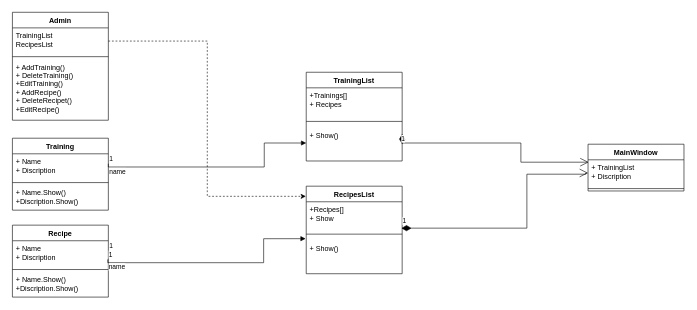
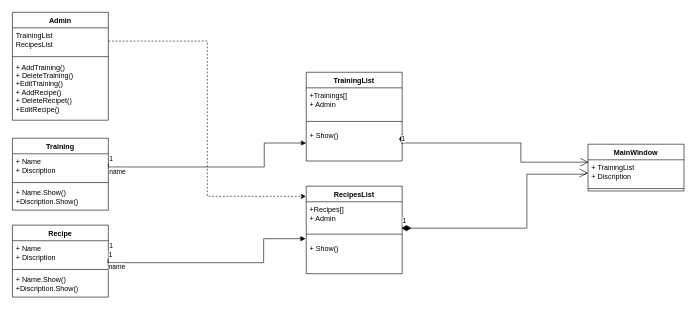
- <mxCell id="11" value="+Trainings[]&#10;+ Recipes" style="text;strokeColor=none;fillColor=none;align=left;verticalAlign=top;spacingLeft=4;spacingRight=4;overflow=hidden;rotatable=0;points=[[0,0.5],[1,0.5]];portConstraint=eastwest;" parent="10" vertex="1"><mxGeometry y="26" width="160" height="46" as="geometry" /></mxCell>
+ <mxCell id="11" value="+Trainings[]&#10;+ Admin" style="text;strokeColor=none;fillColor=none;align=left;verticalAlign=top;spacingLeft=4;spacingRight=4;overflow=hidden;rotatable=0;points=[[0,0.5],[1,0.5]];portConstraint=eastwest;" parent="10" vertex="1"><mxGeometry y="26" width="160" height="46" as="geometry" /></mxCell>
- <mxCell id="26" value="+Recipes[]&#10;+ Show" style="text;strokeColor=none;fillColor=none;align=left;verticalAlign=top;spacingLeft=4;spacingRight=4;overflow=hidden;rotatable=0;points=[[0,0.5],[1,0.5]];portConstraint=eastwest;" vertex="1" parent="25"><mxGeometry y="26" width="160" height="44" as="geometry" /></mxCell>
+ <mxCell id="26" value="+Recipes[]&#10;+ Admin" style="text;strokeColor=none;fillColor=none;align=left;verticalAlign=top;spacingLeft=4;spacingRight=4;overflow=hidden;rotatable=0;points=[[0,0.5],[1,0.5]];portConstraint=eastwest;" vertex="1" parent="25"><mxGeometry y="26" width="160" height="44" as="geometry" /></mxCell>
